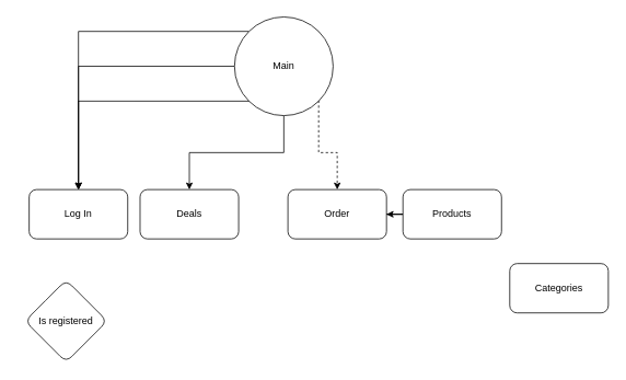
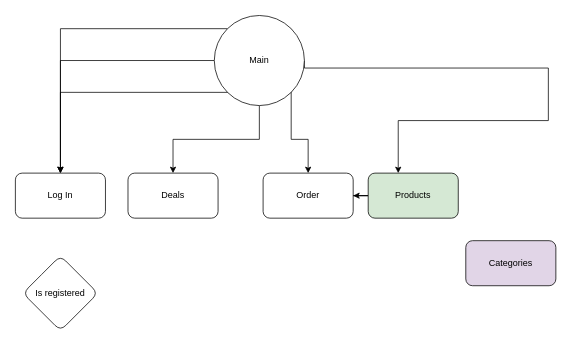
+ <mxCell id="7" value="" style="edgeStyle=orthogonalEdgeStyle;rounded=0;orthogonalLoop=1;jettySize=auto;html=1;exitX=1;exitY=0.5;exitDx=0;exitDy=0;" edge="1" parent="1" source="15" target="12"><mxGeometry relative="1" as="geometry"><Array as="points"><mxPoint x="730" y="90" /><mxPoint x="730" y="160" /><mxPoint x="530" y="160" /></Array></mxGeometry></mxCell>
- <mxCell id="6" value="" style="edgeStyle=orthogonalEdgeStyle;rounded=0;orthogonalLoop=1;jettySize=auto;html=1;exitX=1;exitY=0;exitDx=0;exitDy=0;dashed=1;" edge="1" parent="1" source="15" target="10"><mxGeometry relative="1" as="geometry" /></mxCell>
+ <mxCell id="6" value="" style="edgeStyle=orthogonalEdgeStyle;rounded=0;orthogonalLoop=1;jettySize=auto;html=1;exitX=1;exitY=0;exitDx=0;exitDy=0;" edge="1" parent="1" source="15" target="10"><mxGeometry relative="1" as="geometry" /></mxCell>
- <mxCell id="9" value="Log In" style="whiteSpace=wrap;html=1;rounded=1;glass=0;strokeWidth=1;shadow=0;" vertex="1" parent="1"><mxGeometry x="35" y="230" width="120" height="60" as="geometry" /></mxCell>
+ <mxCell id="9" value="Log In" style="whiteSpace=wrap;html=1;rounded=1;glass=0;strokeWidth=1;shadow=0;" vertex="1" parent="1"><mxGeometry x="20" y="230" width="120" height="60" as="geometry" /></mxCell>
- <mxCell id="12" value="Products" style="whiteSpace=wrap;html=1;rounded=1;glass=0;strokeWidth=1;shadow=0;" vertex="1" parent="1"><mxGeometry x="490" y="230" width="120" height="60" as="geometry" /></mxCell>
+ <mxCell id="12" value="Products" style="whiteSpace=wrap;html=1;rounded=1;glass=0;strokeWidth=1;shadow=0;fillColor=#d5e8d4;" vertex="1" parent="1"><mxGeometry x="490" y="230" width="120" height="60" as="geometry" /></mxCell>
- <mxCell id="13" value="Categories" style="whiteSpace=wrap;html=1;rounded=1;glass=0;strokeWidth=1;shadow=0;" vertex="1" parent="1"><mxGeometry x="620" y="320" width="120" height="60" as="geometry" /></mxCell>
+ <mxCell id="13" value="Categories" style="whiteSpace=wrap;html=1;rounded=1;glass=0;strokeWidth=1;shadow=0;fillColor=#e1d5e7;" vertex="1" parent="1"><mxGeometry x="620" y="320" width="120" height="60" as="geometry" /></mxCell>
